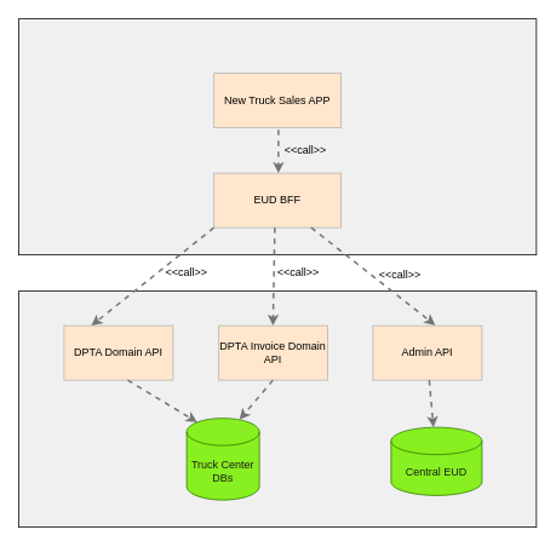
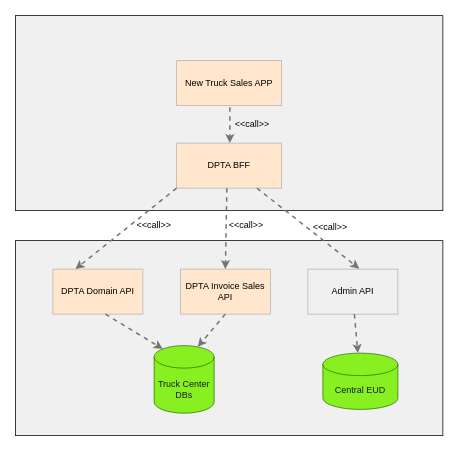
- <mxCell id="12" value="EUD BFF" style="rounded=0;whiteSpace=wrap;html=1;fillColor=#ffe6cc;strokeColor=#B3B3B3;" vertex="1" parent="1"><mxGeometry x="235" y="190" width="140" height="60" as="geometry" /></mxCell>
+ <mxCell id="12" value="DPTA BFF" style="rounded=0;whiteSpace=wrap;html=1;fillColor=#ffe6cc;strokeColor=#B3B3B3;" vertex="1" parent="1"><mxGeometry x="235" y="190" width="140" height="60" as="geometry" /></mxCell>
- <mxCell id="4" value="DPTA Invoice Domain API" style="rounded=0;whiteSpace=wrap;html=1;fillColor=#ffe6cc;strokeColor=#B3B3B3;" vertex="1" parent="1"><mxGeometry x="240" y="358" width="120" height="60" as="geometry" /></mxCell>
+ <mxCell id="4" value="DPTA Invoice Sales API" style="rounded=0;whiteSpace=wrap;html=1;fillColor=#ffe6cc;strokeColor=#B3B3B3;" vertex="1" parent="1"><mxGeometry x="240" y="358" width="120" height="60" as="geometry" /></mxCell>
- <mxCell id="5" value="Admin API" style="rounded=0;whiteSpace=wrap;html=1;fillColor=#ffe6cc;strokeColor=#B3B3B3;" vertex="1" parent="1"><mxGeometry x="410" y="358" width="120" height="60" as="geometry" /></mxCell>
+ <mxCell id="5" value="Admin API" style="rounded=0;whiteSpace=wrap;html=1;fillColor=#f0f0f0;strokeColor=#B3B3B3;" vertex="1" parent="1"><mxGeometry x="410" y="358" width="120" height="60" as="geometry" /></mxCell>
